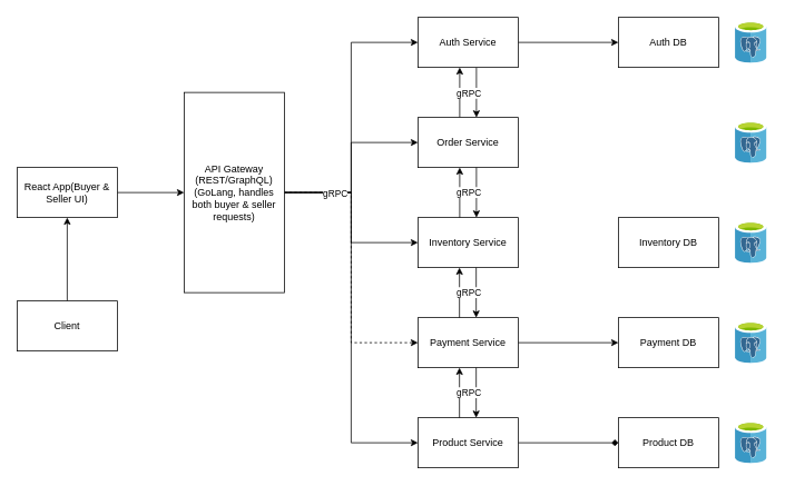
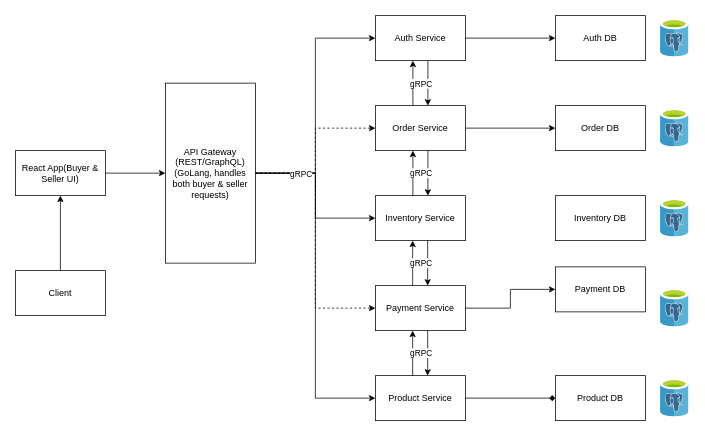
- <mxCell id="6" style="edgeStyle=orthogonalEdgeStyle;rounded=0;orthogonalLoop=1;jettySize=auto;html=1;" edge="1" parent="1" source="12" target="19"><mxGeometry relative="1" as="geometry" /></mxCell>
+ <mxCell id="6" style="edgeStyle=orthogonalEdgeStyle;rounded=0;orthogonalLoop=1;jettySize=auto;html=1;dashed=1;" edge="1" parent="1" source="12" target="19"><mxGeometry relative="1" as="geometry" /></mxCell>
+ <mxCell id="16" style="edgeStyle=orthogonalEdgeStyle;rounded=0;orthogonalLoop=1;jettySize=auto;html=1;entryX=0;entryY=0.5;entryDx=0;entryDy=0;" edge="1" parent="1" source="19" target="26"><mxGeometry relative="1" as="geometry" /></mxCell>
+ <mxCell id="26" value="Order DB" style="rounded=0;whiteSpace=wrap;html=1;" vertex="1" parent="1"><mxGeometry x="740" y="140" width="120" height="60" as="geometry" /></mxCell>
- <mxCell id="28" value="Payment DB" style="rounded=0;whiteSpace=wrap;html=1;" vertex="1" parent="1"><mxGeometry x="740" y="380" width="120" height="60" as="geometry" /></mxCell>
+ <mxCell id="28" value="Payment DB" style="rounded=0;whiteSpace=wrap;html=1;" vertex="1" parent="1"><mxGeometry x="740" y="355" width="120" height="60" as="geometry" /></mxCell>
